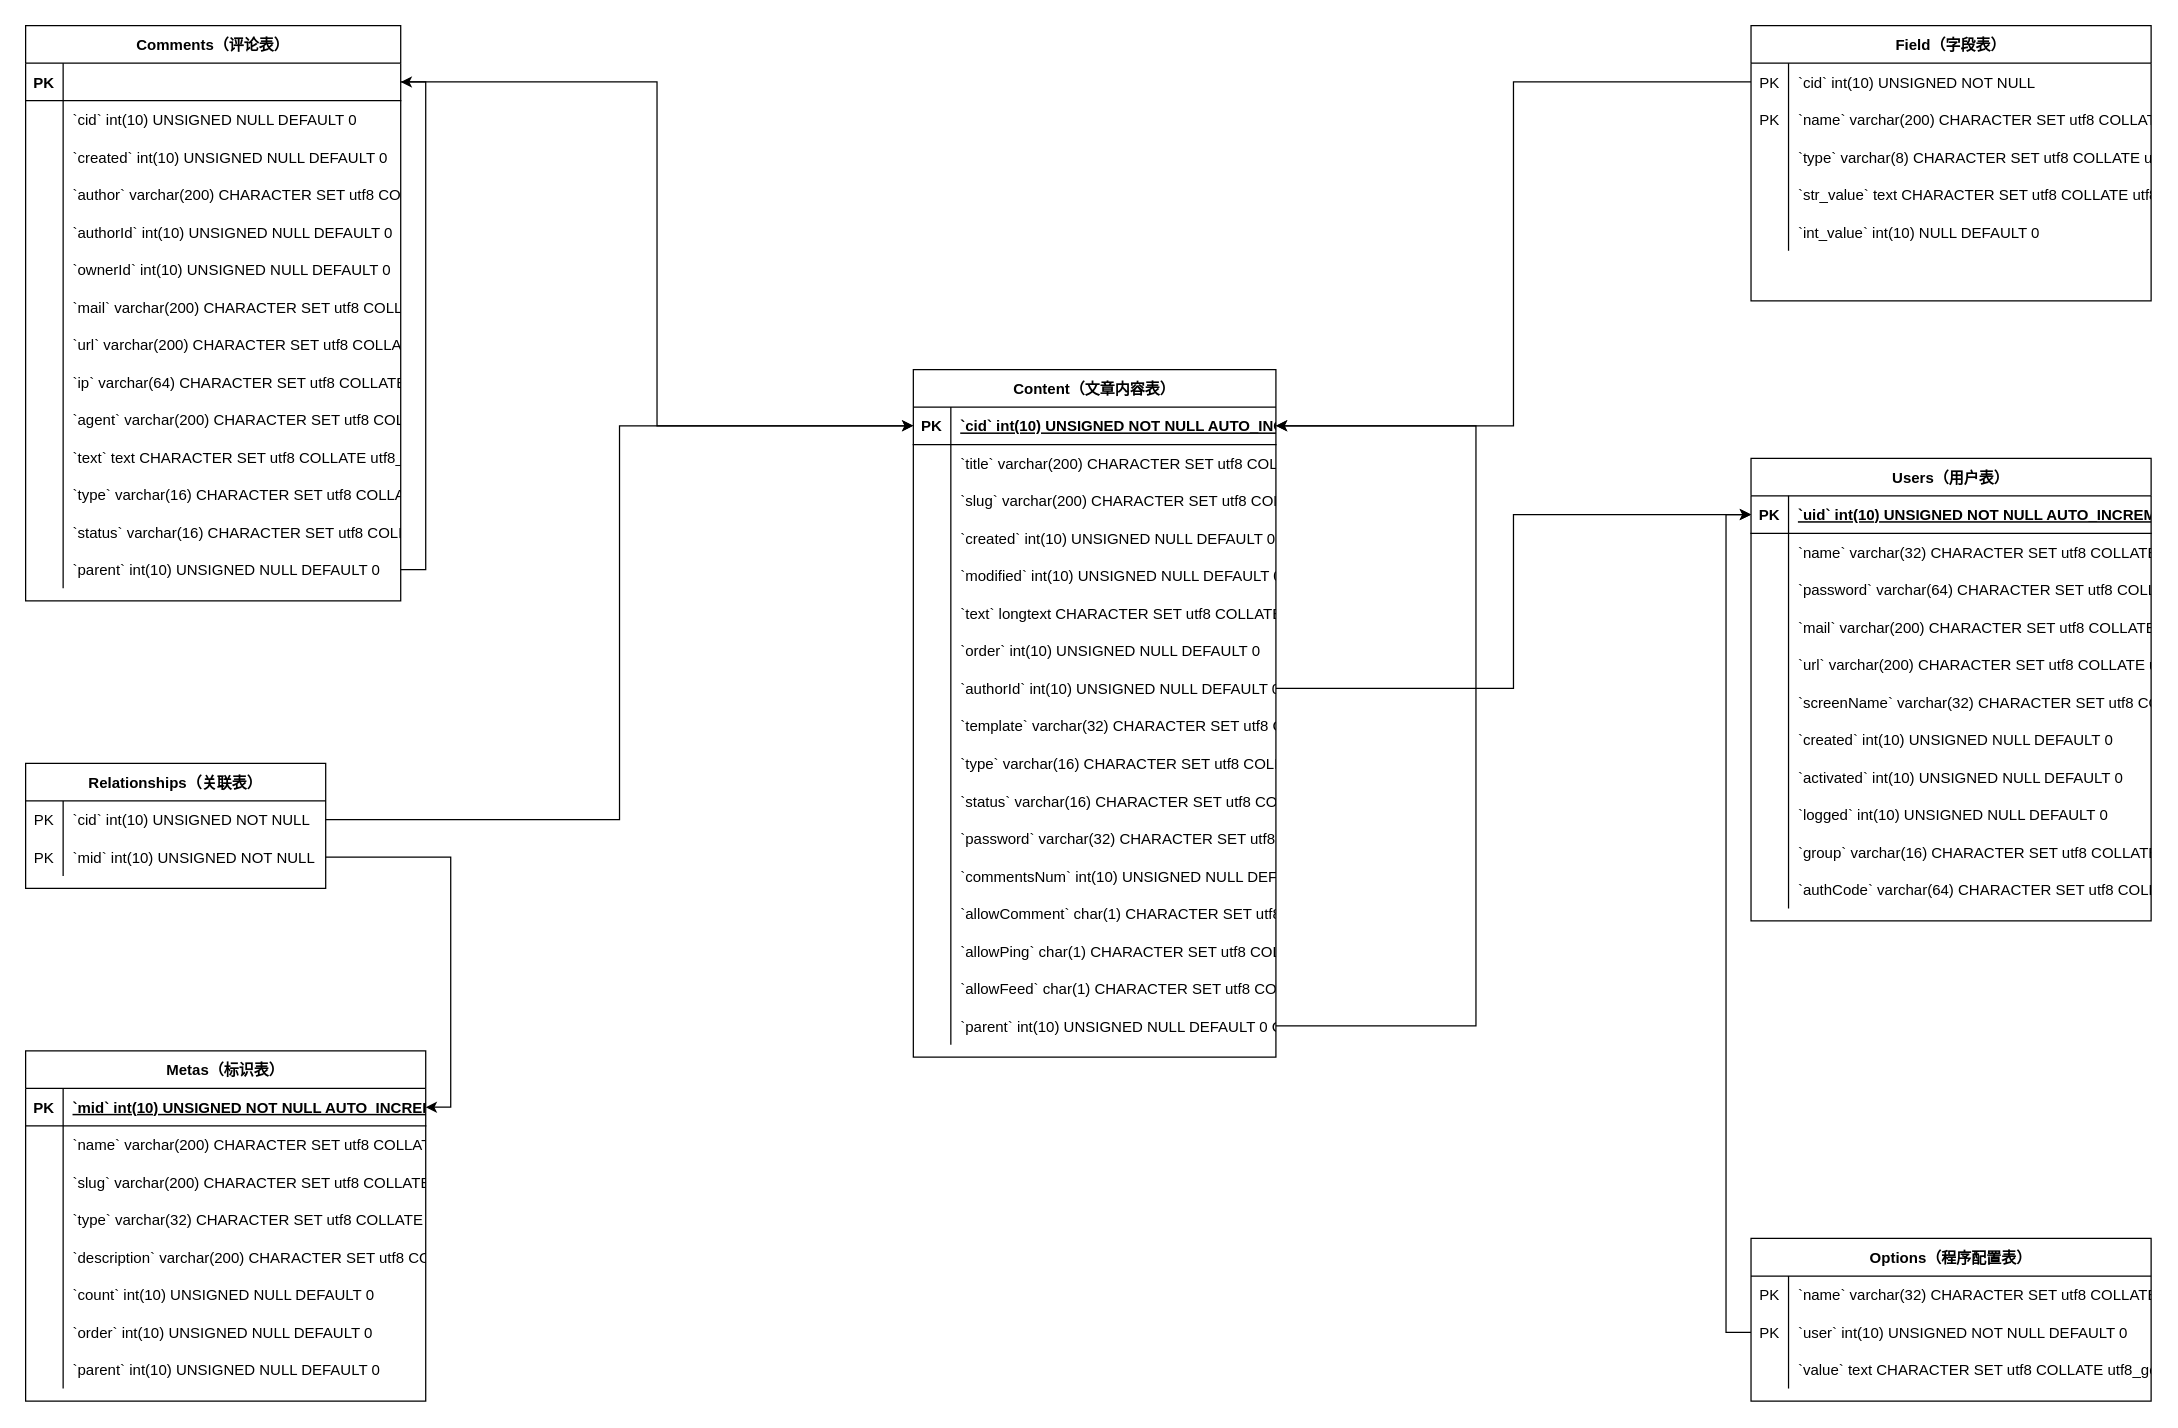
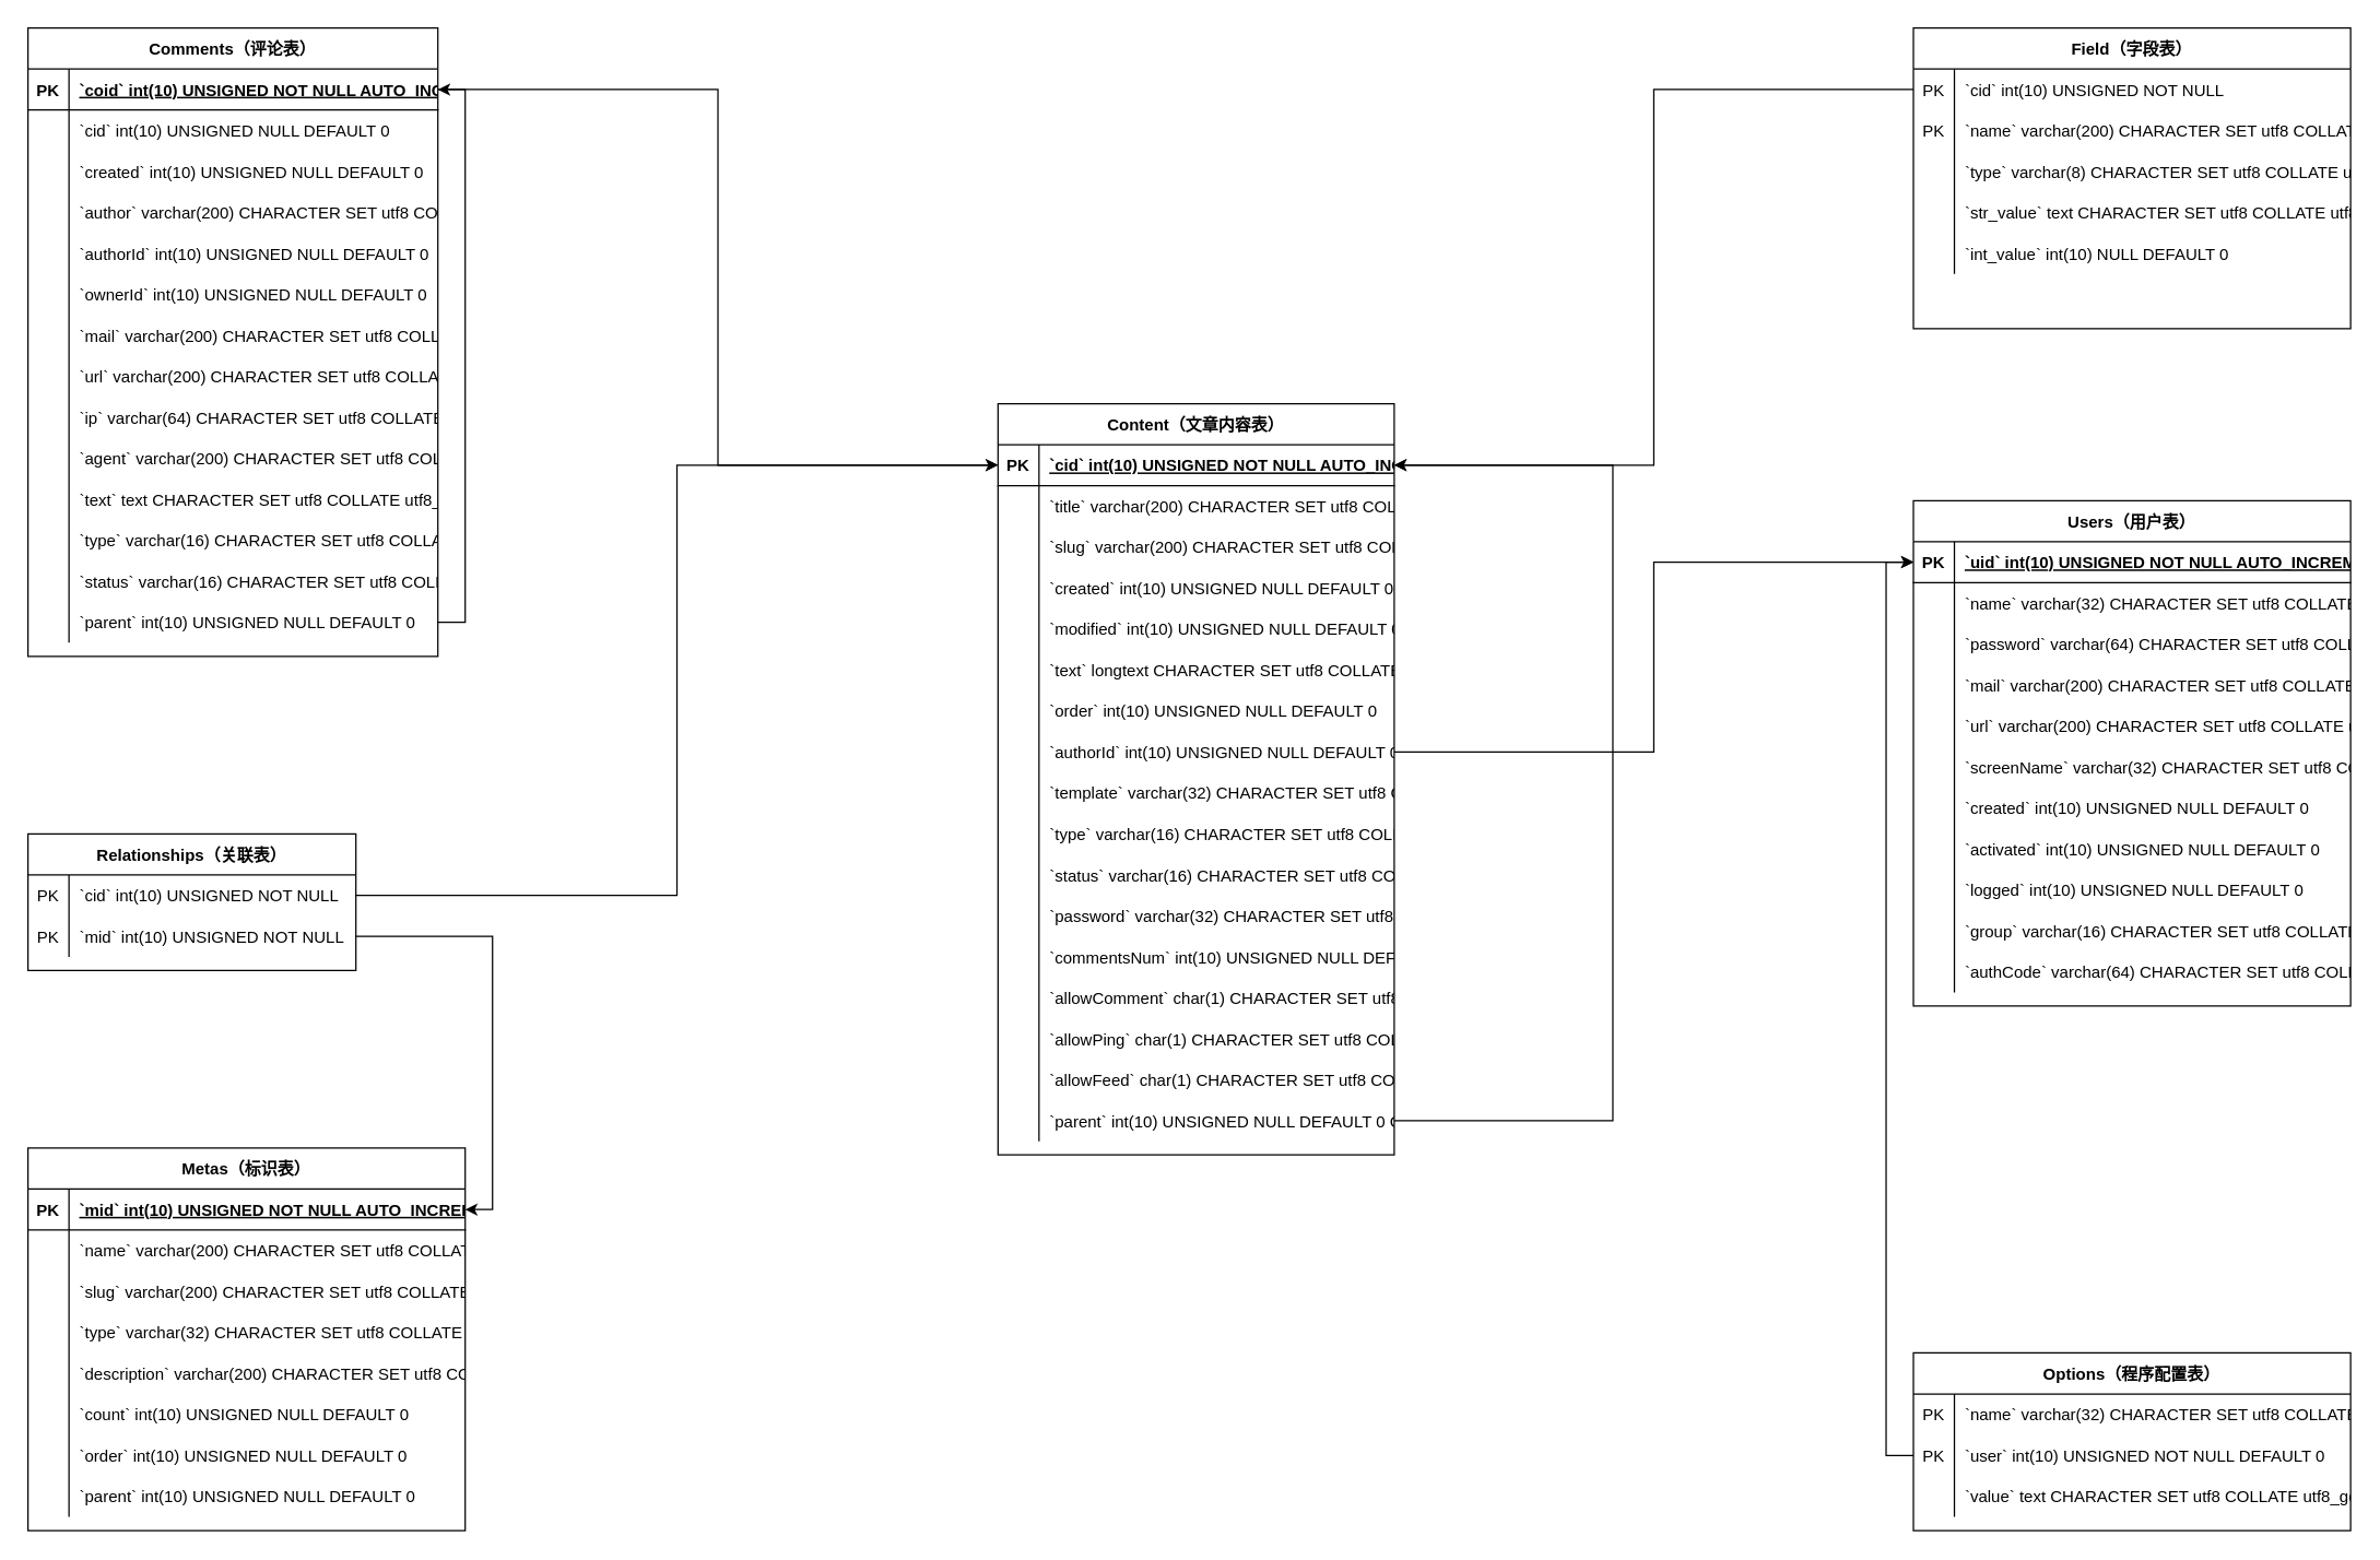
+ <mxCell id="5" value="`coid` int(10) UNSIGNED NOT NULL AUTO_INCREMENT" style="shape=partialRectangle;overflow=hidden;connectable=0;fillColor=none;top=0;left=0;bottom=0;right=0;align=left;spacingLeft=6;fontStyle=5;" parent="3" vertex="1"><mxGeometry x="30" width="270" height="30" as="geometry"><mxRectangle width="270" height="30" as="alternateBounds" /></mxGeometry></mxCell>
